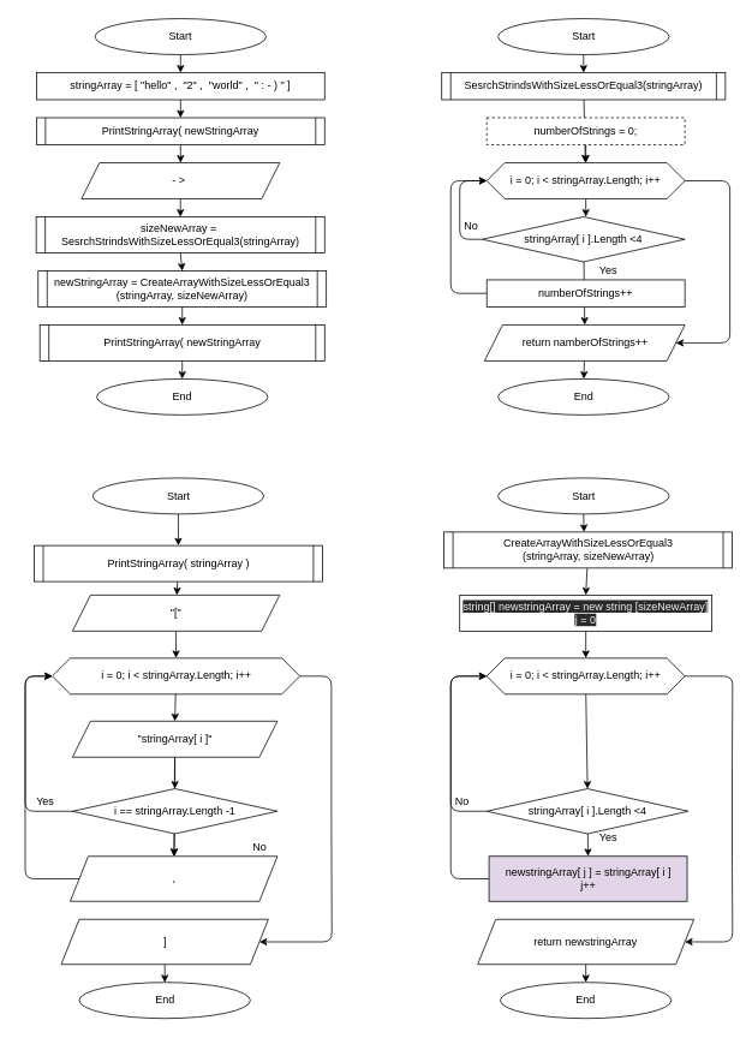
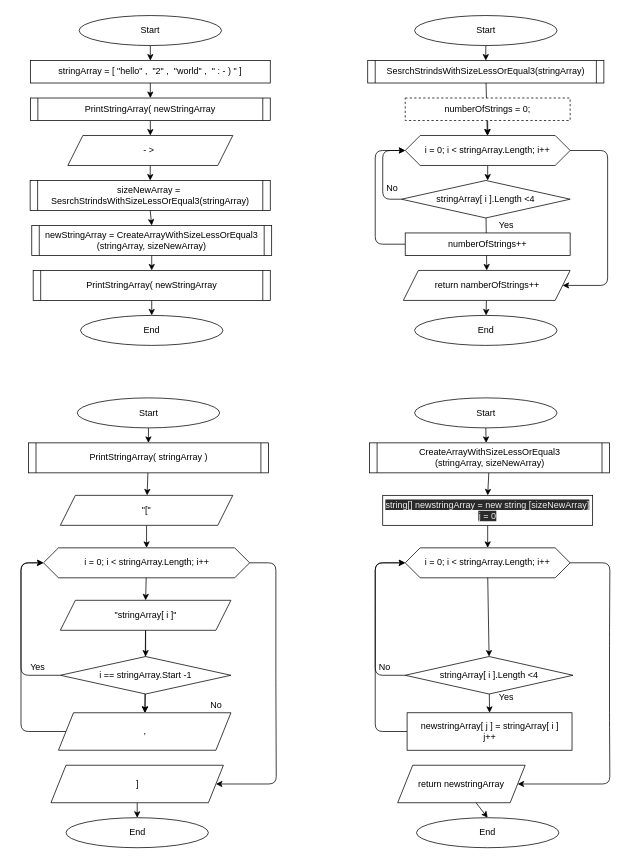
- <mxCell id="51" value="PrintStringArray( stringArray )" style="shape=process;whiteSpace=wrap;html=1;backgroundOutline=1;size=0.031;" vertex="1" parent="1"><mxGeometry x="37.5" y="605" width="320" height="40" as="geometry" /></mxCell>
+ <mxCell id="51" value="PrintStringArray( stringArray )" style="shape=process;whiteSpace=wrap;html=1;backgroundOutline=1;size=0.031;" vertex="1" parent="1"><mxGeometry x="37.5" y="590" width="320" height="40" as="geometry" /></mxCell>
- <mxCell id="67" value="i == stringArray.Length -1" style="rhombus;whiteSpace=wrap;html=1;" vertex="1" parent="1"><mxGeometry x="80" y="875" width="227.5" height="50" as="geometry" /></mxCell>
+ <mxCell id="67" value="i == stringArray.Start -1" style="rhombus;whiteSpace=wrap;html=1;" vertex="1" parent="1"><mxGeometry x="80" y="875" width="227.5" height="50" as="geometry" /></mxCell>
- <mxCell id="42" value="&lt;span style=&quot;font-family: &amp;#34;helvetica&amp;#34;&quot;&gt;newstringArray&lt;/span&gt;[ j ] = stringArray[ i ]&lt;br&gt;j++" style="rounded=0;whiteSpace=wrap;html=1;fillColor=#e1d5e7;" vertex="1" parent="1"><mxGeometry x="542.5" y="950" width="220" height="50" as="geometry" /></mxCell>
+ <mxCell id="42" value="&lt;span style=&quot;font-family: &amp;#34;helvetica&amp;#34;&quot;&gt;newstringArray&lt;/span&gt;[ j ] = stringArray[ i ]&lt;br&gt;j++" style="rounded=0;whiteSpace=wrap;html=1;" vertex="1" parent="1"><mxGeometry x="542.5" y="950" width="220" height="50" as="geometry" /></mxCell>
- <mxCell id="47" value="return&amp;nbsp;&lt;span style=&quot;font-family: &amp;#34;helvetica&amp;#34;&quot;&gt;newstringArray&lt;/span&gt;" style="shape=parallelogram;perimeter=parallelogramPerimeter;whiteSpace=wrap;html=1;fixedSize=1;" vertex="1" parent="1"><mxGeometry x="530" y="1020" width="240" height="50" as="geometry" /></mxCell>
+ <mxCell id="47" value="return&amp;nbsp;&lt;span style=&quot;font-family: &amp;#34;helvetica&amp;#34;&quot;&gt;newstringArray&lt;/span&gt;" style="shape=parallelogram;perimeter=parallelogramPerimeter;whiteSpace=wrap;html=1;fixedSize=1;" vertex="1" parent="1"><mxGeometry x="530" y="1020" width="170" height="50" as="geometry" /></mxCell>
